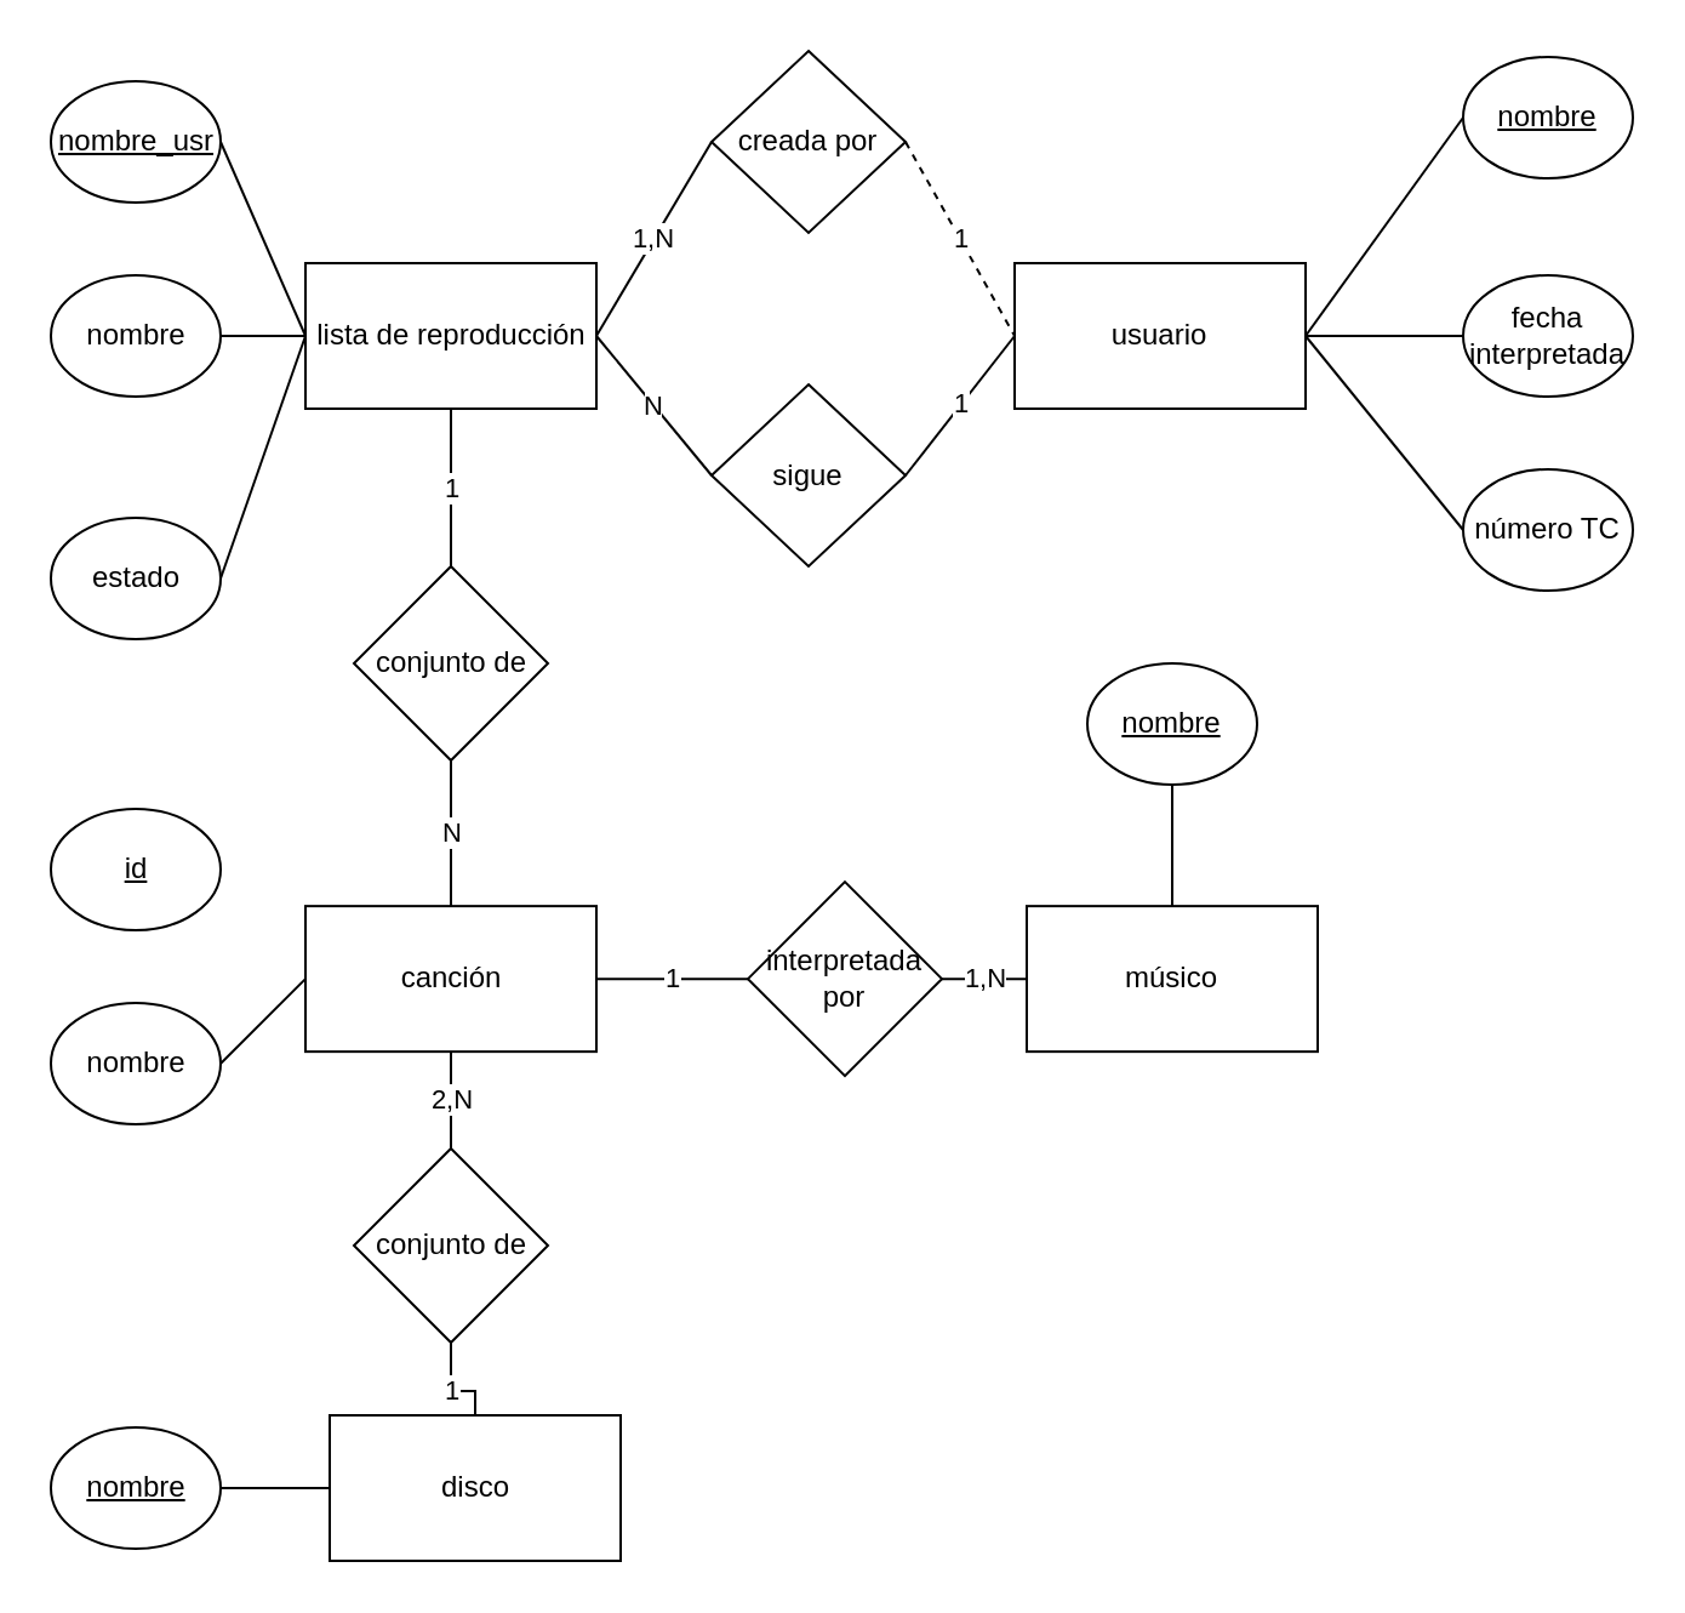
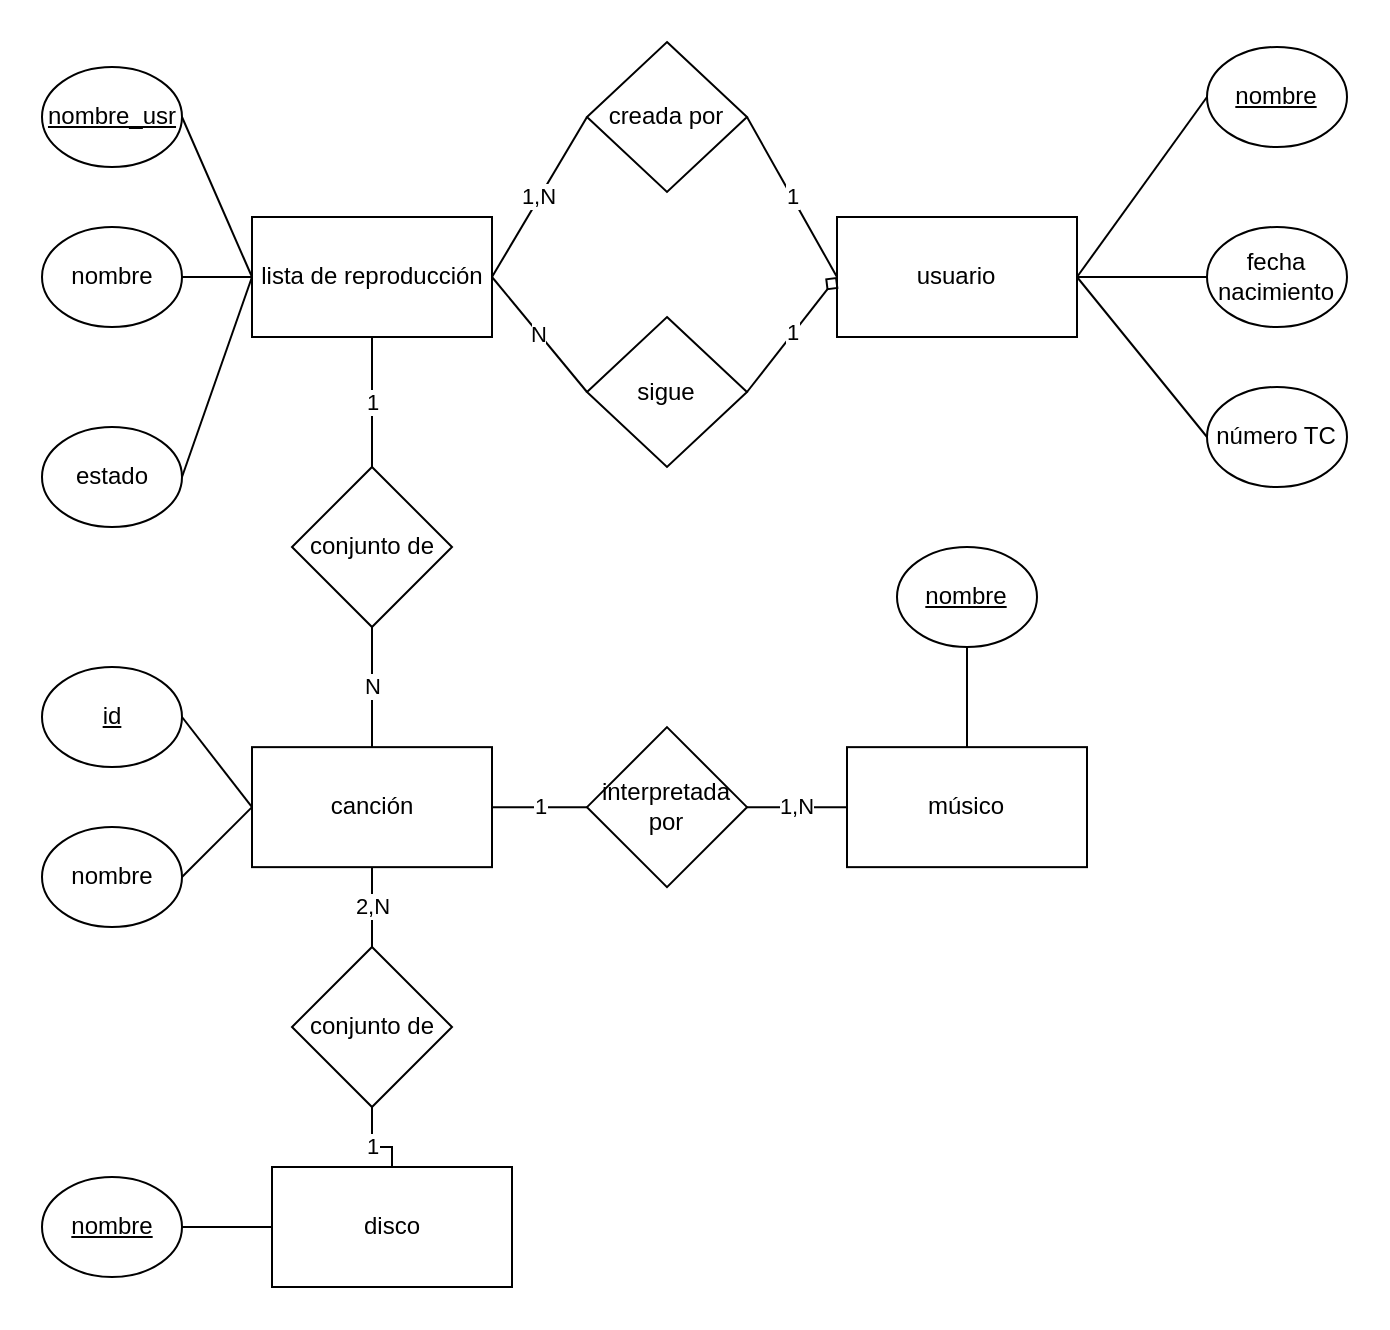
- <mxCell id="35" value="1" style="rounded=0;orthogonalLoop=1;jettySize=auto;html=1;exitX=1;exitY=0.5;exitDx=0;exitDy=0;endArrow=none;endFill=0;entryX=0;entryY=0.5;entryDx=0;entryDy=0;dashed=1;" edge="1" parent="1" source="36" target="2"><mxGeometry relative="1" as="geometry"><mxPoint x="373" y="137.997" as="sourcePoint" /></mxGeometry></mxCell>
+ <mxCell id="35" value="1" style="rounded=0;orthogonalLoop=1;jettySize=auto;html=1;exitX=1;exitY=0.5;exitDx=0;exitDy=0;endArrow=none;endFill=0;entryX=0;entryY=0.5;entryDx=0;entryDy=0;" edge="1" parent="1" source="36" target="2"><mxGeometry relative="1" as="geometry"><mxPoint x="373" y="137.997" as="sourcePoint" /></mxGeometry></mxCell>
- <mxCell id="14" value="fecha interpretada" style="ellipse;whiteSpace=wrap;html=1;" vertex="1" parent="1"><mxGeometry x="603" y="113" width="70" height="50" as="geometry" /></mxCell>
+ <mxCell id="14" value="fecha nacimiento" style="ellipse;whiteSpace=wrap;html=1;" vertex="1" parent="1"><mxGeometry x="603" y="113" width="70" height="50" as="geometry" /></mxCell>
- <mxCell id="40" value="1" style="rounded=0;orthogonalLoop=1;jettySize=auto;html=1;exitX=1;exitY=0.5;exitDx=0;exitDy=0;entryX=0;entryY=0.5;entryDx=0;entryDy=0;endArrow=none;endFill=0;" edge="1" parent="1" source="41" target="2"><mxGeometry relative="1" as="geometry" /></mxCell>
+ <mxCell id="40" value="1" style="rounded=0;orthogonalLoop=1;jettySize=auto;html=1;exitX=1;exitY=0.5;exitDx=0;exitDy=0;entryX=0;entryY=0.5;entryDx=0;entryDy=0;endArrow=diamond;endFill=0;" edge="1" parent="1" source="41" target="2"><mxGeometry relative="1" as="geometry" /></mxCell>
+ <mxCell id="17" style="rounded=0;orthogonalLoop=1;jettySize=auto;html=1;exitX=1;exitY=0.5;exitDx=0;exitDy=0;entryX=0;entryY=0.5;entryDx=0;entryDy=0;endArrow=none;endFill=0;" edge="1" parent="1" source="18" target="6"><mxGeometry relative="1" as="geometry"><mxPoint x="108" y="463" as="targetPoint" /></mxGeometry></mxCell>
- <mxCell id="32" value="interpretada por" style="rhombus;whiteSpace=wrap;html=1;" vertex="1" parent="1"><mxGeometry x="308" y="363.069" width="80" height="80" as="geometry" /></mxCell>
+ <mxCell id="32" value="interpretada por" style="rhombus;whiteSpace=wrap;html=1;" vertex="1" parent="1"><mxGeometry x="293" y="363.069" width="80" height="80" as="geometry" /></mxCell>
